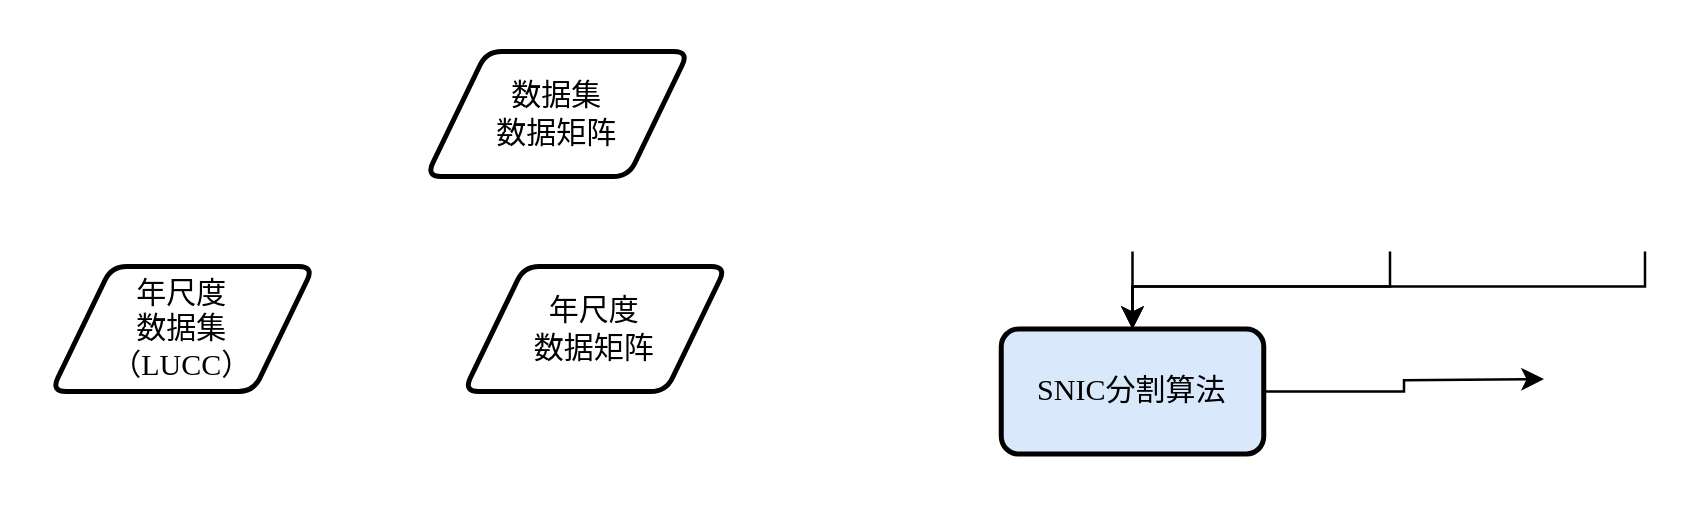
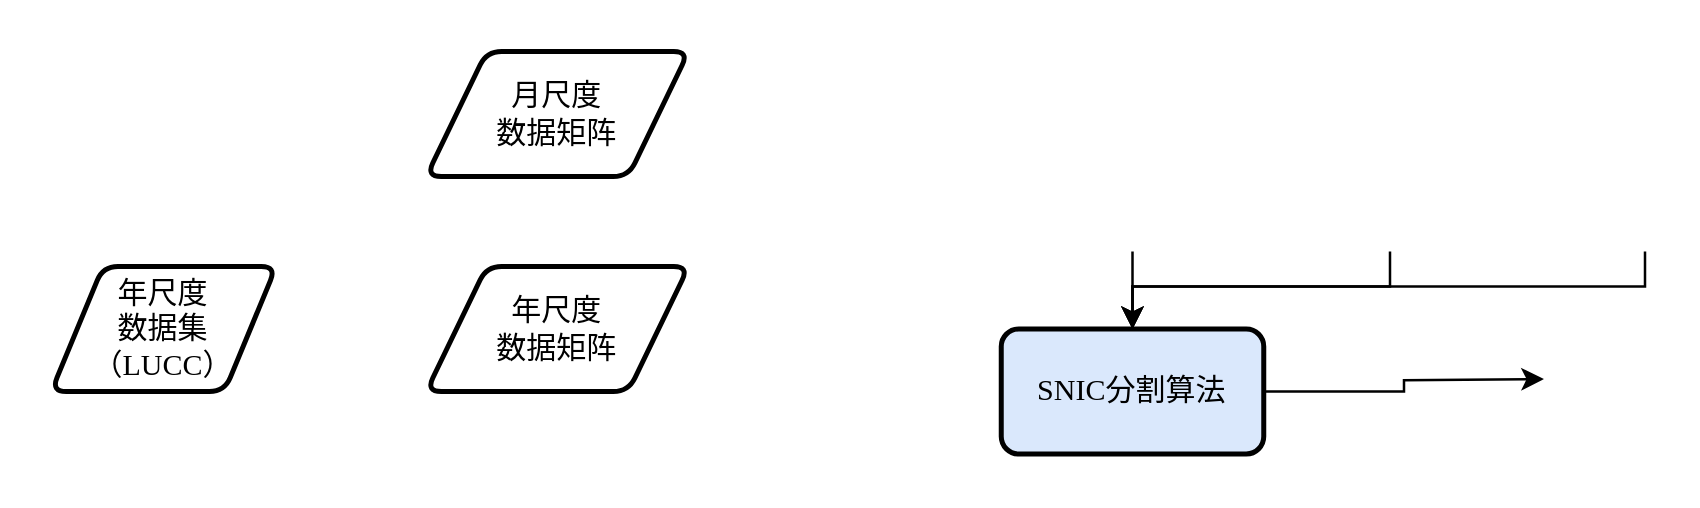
- <mxCell id="8" value="&lt;font data-font-src=&quot;https://fonts.googleapis.com/css?family=%E9%87%91%E6%A2%85%E5%8B%98%E6%B5%81%E7%AB%8B%E4%BD%93%E7%95%99%E5%BD%B1&quot;&gt;数据集&lt;br&gt;数据矩阵&lt;br&gt;&lt;/font&gt;" style="shape=parallelogram;html=1;strokeWidth=2;perimeter=parallelogramPerimeter;whiteSpace=wrap;rounded=1;arcSize=12;size=0.23;fontFamily=仿宋;fontSource=https%3A%2F%2Ffonts.googleapis.com%2Fcss%3Ffamily%3D%25E4%25BB%25BF%25E5%25AE%258B;" vertex="1" parent="1"><mxGeometry x="170" y="20" width="105" height="50" as="geometry" /></mxCell>
+ <mxCell id="8" value="&lt;font data-font-src=&quot;https://fonts.googleapis.com/css?family=%E9%87%91%E6%A2%85%E5%8B%98%E6%B5%81%E7%AB%8B%E4%BD%93%E7%95%99%E5%BD%B1&quot;&gt;月尺度&lt;br&gt;数据矩阵&lt;br&gt;&lt;/font&gt;" style="shape=parallelogram;html=1;strokeWidth=2;perimeter=parallelogramPerimeter;whiteSpace=wrap;rounded=1;arcSize=12;size=0.23;fontFamily=仿宋;fontSource=https%3A%2F%2Ffonts.googleapis.com%2Fcss%3Ffamily%3D%25E4%25BB%25BF%25E5%25AE%258B;" vertex="1" parent="1"><mxGeometry x="170" y="20" width="105" height="50" as="geometry" /></mxCell>
- <mxCell id="2" value="年尺度&lt;br&gt;数据集&lt;br&gt;（LUCC）" style="shape=parallelogram;html=1;strokeWidth=2;perimeter=parallelogramPerimeter;whiteSpace=wrap;rounded=1;arcSize=12;size=0.23;fontFamily=仿宋;fontSource=https%3A%2F%2Ffonts.googleapis.com%2Fcss%3Ffamily%3D%25E4%25BB%25BF%25E5%25AE%258B;" parent="1" vertex="1"><mxGeometry x="20" y="106" width="105" height="50" as="geometry" /></mxCell>
+ <mxCell id="2" value="年尺度&lt;br&gt;数据集&lt;br&gt;（LUCC）" style="shape=parallelogram;html=1;strokeWidth=2;perimeter=parallelogramPerimeter;whiteSpace=wrap;rounded=1;arcSize=12;size=0.23;fontFamily=仿宋;fontSource=https%3A%2F%2Ffonts.googleapis.com%2Fcss%3Ffamily%3D%25E4%25BB%25BF%25E5%25AE%258B;" parent="1" vertex="1"><mxGeometry x="20" y="106" width="90" height="50" as="geometry" /></mxCell>
- <mxCell id="9" value="&lt;font data-font-src=&quot;https://fonts.googleapis.com/css?family=%E9%87%91%E6%A2%85%E5%8B%98%E6%B5%81%E7%AB%8B%E4%BD%93%E7%95%99%E5%BD%B1&quot;&gt;年尺度&lt;br&gt;数据矩阵&lt;br&gt;&lt;/font&gt;" style="shape=parallelogram;html=1;strokeWidth=2;perimeter=parallelogramPerimeter;whiteSpace=wrap;rounded=1;arcSize=12;size=0.23;fontFamily=仿宋;fontSource=https%3A%2F%2Ffonts.googleapis.com%2Fcss%3Ffamily%3D%25E4%25BB%25BF%25E5%25AE%258B;" vertex="1" parent="1"><mxGeometry x="185" y="106" width="105" height="50" as="geometry" /></mxCell>
+ <mxCell id="9" value="&lt;font data-font-src=&quot;https://fonts.googleapis.com/css?family=%E9%87%91%E6%A2%85%E5%8B%98%E6%B5%81%E7%AB%8B%E4%BD%93%E7%95%99%E5%BD%B1&quot;&gt;年尺度&lt;br&gt;数据矩阵&lt;br&gt;&lt;/font&gt;" style="shape=parallelogram;html=1;strokeWidth=2;perimeter=parallelogramPerimeter;whiteSpace=wrap;rounded=1;arcSize=12;size=0.23;fontFamily=仿宋;fontSource=https%3A%2F%2Ffonts.googleapis.com%2Fcss%3Ffamily%3D%25E4%25BB%25BF%25E5%25AE%258B;" vertex="1" parent="1"><mxGeometry x="170" y="106" width="105" height="50" as="geometry" /></mxCell>
